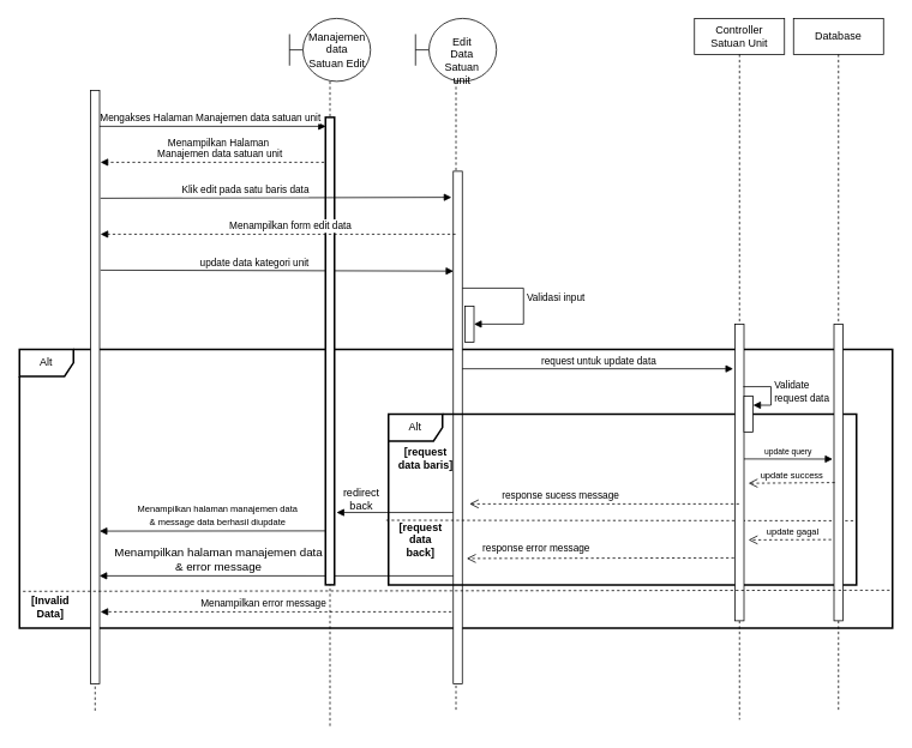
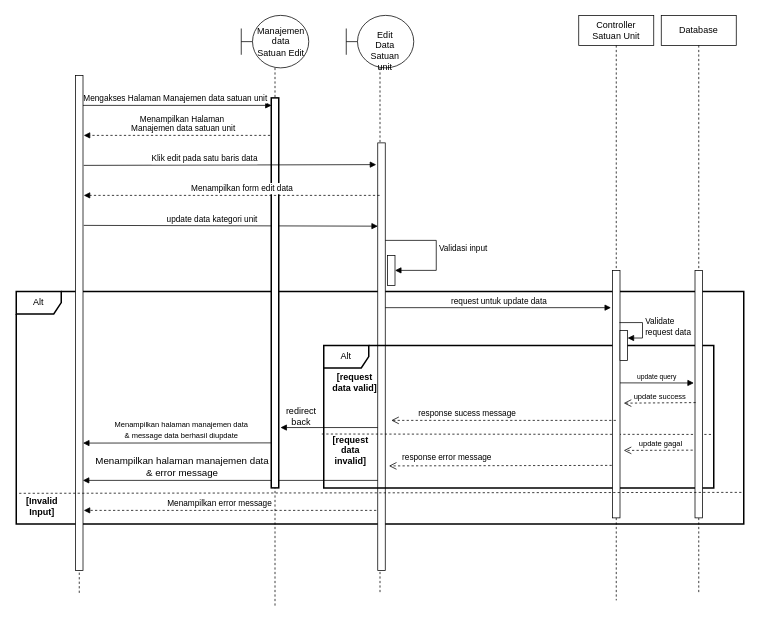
- <mxCell id="44" value="&lt;b&gt;[request data baris]&lt;/b&gt;" style="text;html=1;strokeColor=none;fillColor=none;align=center;verticalAlign=middle;whiteSpace=wrap;rounded=0;" parent="1" vertex="1"><mxGeometry x="440" y="500.002" width="64.51" height="18.536" as="geometry" /></mxCell>
+ <mxCell id="44" value="&lt;b&gt;[request data valid]&lt;/b&gt;" style="text;html=1;strokeColor=none;fillColor=none;align=center;verticalAlign=middle;whiteSpace=wrap;rounded=0;" parent="1" vertex="1"><mxGeometry x="440" y="500.002" width="64.51" height="18.536" as="geometry" /></mxCell>
- <mxCell id="26" value="&lt;b&gt;[request data back]&lt;/b&gt;" style="text;html=1;strokeColor=none;fillColor=none;align=center;verticalAlign=middle;whiteSpace=wrap;rounded=0;" parent="22" vertex="1"><mxGeometry x="-40" y="130" width="51.52" height="20.5" as="geometry" /></mxCell>
+ <mxCell id="26" value="&lt;b&gt;[request data invalid]&lt;/b&gt;" style="text;html=1;strokeColor=none;fillColor=none;align=center;verticalAlign=middle;whiteSpace=wrap;rounded=0;" parent="22" vertex="1"><mxGeometry x="-40" y="130" width="51.52" height="20.5" as="geometry" /></mxCell>
- <mxCell id="11" value="&lt;b&gt;[Invalid Data]&lt;/b&gt;" style="text;html=1;strokeColor=none;fillColor=none;align=center;verticalAlign=middle;whiteSpace=wrap;rounded=0;" parent="1" vertex="1"><mxGeometry x="20" y="660" width="71" height="30" as="geometry" /></mxCell>
+ <mxCell id="11" value="&lt;b&gt;[Invalid Input]&lt;/b&gt;" style="text;html=1;strokeColor=none;fillColor=none;align=center;verticalAlign=middle;whiteSpace=wrap;rounded=0;" parent="1" vertex="1"><mxGeometry x="20" y="660" width="71" height="30" as="geometry" /></mxCell>
